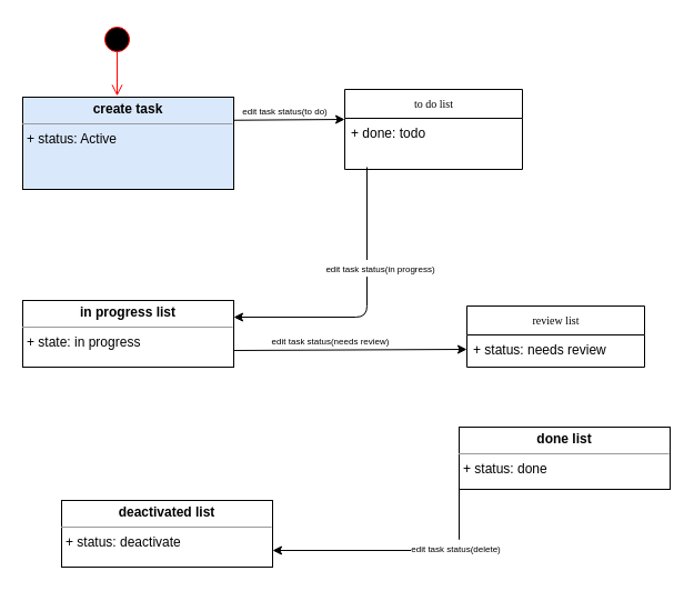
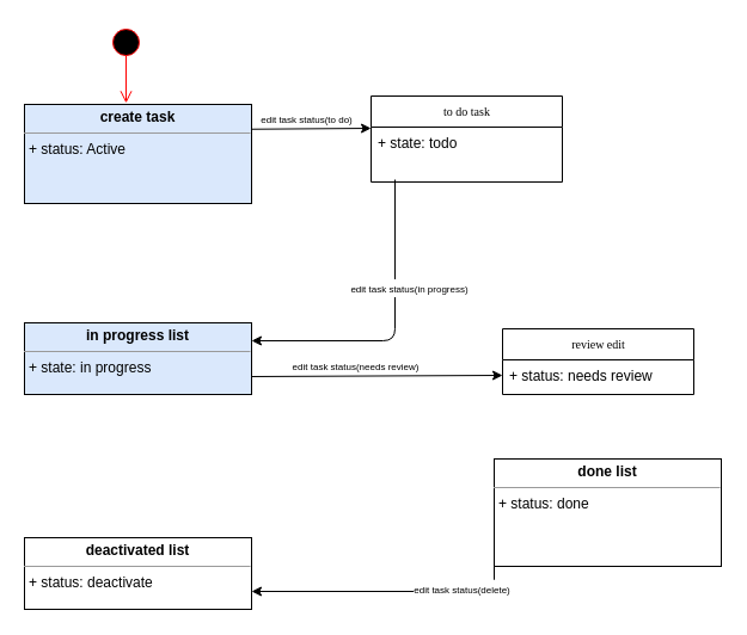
- <mxCell id="2" value="to do list" style="swimlane;html=1;fontStyle=0;childLayout=stackLayout;horizontal=1;startSize=26;fillColor=none;horizontalStack=0;resizeParent=1;resizeLast=0;collapsible=1;marginBottom=0;swimlaneFillColor=#ffffff;rounded=0;shadow=0;comic=0;labelBackgroundColor=none;strokeColor=#000000;strokeWidth=1;fontFamily=Verdana;fontSize=10;fontColor=#000000;align=center;" parent="1" vertex="1"><mxGeometry x="310" y="80" width="160" height="72" as="geometry" /></mxCell>
+ <mxCell id="2" value="to do task" style="swimlane;html=1;fontStyle=0;childLayout=stackLayout;horizontal=1;startSize=26;fillColor=none;horizontalStack=0;resizeParent=1;resizeLast=0;collapsible=1;marginBottom=0;swimlaneFillColor=#ffffff;rounded=0;shadow=0;comic=0;labelBackgroundColor=none;strokeColor=#000000;strokeWidth=1;fontFamily=Verdana;fontSize=10;fontColor=#000000;align=center;" parent="1" vertex="1"><mxGeometry x="310" y="80" width="160" height="72" as="geometry" /></mxCell>
- <mxCell id="3" value="+ done: todo" style="text;html=1;strokeColor=none;fillColor=none;align=left;verticalAlign=top;spacingLeft=4;spacingRight=4;whiteSpace=wrap;overflow=hidden;rotatable=0;points=[[0,0.5],[1,0.5]];portConstraint=eastwest;" parent="2" vertex="1"><mxGeometry y="26" width="160" height="26" as="geometry" /></mxCell>
+ <mxCell id="3" value="+ state: todo" style="text;html=1;strokeColor=none;fillColor=none;align=left;verticalAlign=top;spacingLeft=4;spacingRight=4;whiteSpace=wrap;overflow=hidden;rotatable=0;points=[[0,0.5],[1,0.5]];portConstraint=eastwest;" parent="2" vertex="1"><mxGeometry y="26" width="160" height="26" as="geometry" /></mxCell>
- <mxCell id="4" value="review list" style="swimlane;html=1;fontStyle=0;childLayout=stackLayout;horizontal=1;startSize=26;fillColor=none;horizontalStack=0;resizeParent=1;resizeLast=0;collapsible=1;marginBottom=0;swimlaneFillColor=#ffffff;rounded=0;shadow=0;comic=0;labelBackgroundColor=none;strokeColor=#000000;strokeWidth=1;fontFamily=Verdana;fontSize=10;fontColor=#000000;align=center;" parent="1" vertex="1"><mxGeometry x="420" y="275" width="160" height="55" as="geometry" /></mxCell>
+ <mxCell id="4" value="review edit" style="swimlane;html=1;fontStyle=0;childLayout=stackLayout;horizontal=1;startSize=26;fillColor=none;horizontalStack=0;resizeParent=1;resizeLast=0;collapsible=1;marginBottom=0;swimlaneFillColor=#ffffff;rounded=0;shadow=0;comic=0;labelBackgroundColor=none;strokeColor=#000000;strokeWidth=1;fontFamily=Verdana;fontSize=10;fontColor=#000000;align=center;" parent="1" vertex="1"><mxGeometry x="420" y="275" width="160" height="55" as="geometry" /></mxCell>
- <mxCell id="8" value="&lt;p style=&quot;margin: 0px ; margin-top: 4px ; text-align: center&quot;&gt;&lt;b&gt;in progress list&lt;/b&gt;&lt;/p&gt;&lt;hr size=&quot;1&quot;&gt;&lt;p style=&quot;margin: 0px ; margin-left: 4px&quot;&gt;+ state: in progress&lt;br&gt;&lt;/p&gt;&lt;p style=&quot;margin: 0px ; margin-left: 4px&quot;&gt;&lt;br&gt;&lt;/p&gt;" style="verticalAlign=top;align=left;overflow=fill;fontSize=12;fontFamily=Helvetica;html=1;rounded=0;shadow=0;comic=0;labelBackgroundColor=none;strokeColor=#000000;strokeWidth=1;fillColor=#ffffff;" parent="1" vertex="1"><mxGeometry x="20" y="270" width="190" height="60" as="geometry" /></mxCell>
+ <mxCell id="8" value="&lt;p style=&quot;margin: 0px ; margin-top: 4px ; text-align: center&quot;&gt;&lt;b&gt;in progress list&lt;/b&gt;&lt;/p&gt;&lt;hr size=&quot;1&quot;&gt;&lt;p style=&quot;margin: 0px ; margin-left: 4px&quot;&gt;+ state: in progress&lt;br&gt;&lt;/p&gt;&lt;p style=&quot;margin: 0px ; margin-left: 4px&quot;&gt;&lt;br&gt;&lt;/p&gt;" style="verticalAlign=top;align=left;overflow=fill;fontSize=12;fontFamily=Helvetica;html=1;rounded=0;shadow=0;comic=0;labelBackgroundColor=none;strokeColor=#000000;strokeWidth=1;fillColor=#dae8fc;" parent="1" vertex="1"><mxGeometry x="20" y="270" width="190" height="60" as="geometry" /></mxCell>
- <mxCell id="6" value="&lt;p style=&quot;margin: 0px ; margin-top: 4px ; text-align: center&quot;&gt;&lt;b&gt;done list&lt;/b&gt;&lt;/p&gt;&lt;hr size=&quot;1&quot;&gt;&lt;p style=&quot;margin: 0px ; margin-left: 4px&quot;&gt;+ status: done&lt;br&gt;&lt;/p&gt;" style="verticalAlign=top;align=left;overflow=fill;fontSize=12;fontFamily=Helvetica;html=1;rounded=0;shadow=0;comic=0;labelBackgroundColor=none;strokeColor=#000000;strokeWidth=1;fillColor=#ffffff;" parent="1" vertex="1"><mxGeometry x="413" y="384" width="190" height="56" as="geometry" /></mxCell>
+ <mxCell id="6" value="&lt;p style=&quot;margin: 0px ; margin-top: 4px ; text-align: center&quot;&gt;&lt;b&gt;done list&lt;/b&gt;&lt;/p&gt;&lt;hr size=&quot;1&quot;&gt;&lt;p style=&quot;margin: 0px ; margin-left: 4px&quot;&gt;+ status: done&lt;br&gt;&lt;/p&gt;" style="verticalAlign=top;align=left;overflow=fill;fontSize=12;fontFamily=Helvetica;html=1;rounded=0;shadow=0;comic=0;labelBackgroundColor=none;strokeColor=#000000;strokeWidth=1;fillColor=#ffffff;" parent="1" vertex="1"><mxGeometry x="413" y="384" width="190" height="90" as="geometry" /></mxCell>
- <mxCell id="9" value="&lt;p style=&quot;margin: 0px ; margin-top: 4px ; text-align: center&quot;&gt;&lt;b&gt;deactivated list&lt;/b&gt;&lt;/p&gt;&lt;hr size=&quot;1&quot;&gt;&lt;p style=&quot;margin: 0px ; margin-left: 4px&quot;&gt;+ status: deactivate&lt;br&gt;&lt;/p&gt;" style="verticalAlign=top;align=left;overflow=fill;fontSize=12;fontFamily=Helvetica;html=1;rounded=0;shadow=0;comic=0;labelBackgroundColor=none;strokeColor=#000000;strokeWidth=1;fillColor=#ffffff;" parent="1" vertex="1"><mxGeometry x="55" y="450" width="190" height="60" as="geometry" /></mxCell>
+ <mxCell id="9" value="&lt;p style=&quot;margin: 0px ; margin-top: 4px ; text-align: center&quot;&gt;&lt;b&gt;deactivated list&lt;/b&gt;&lt;/p&gt;&lt;hr size=&quot;1&quot;&gt;&lt;p style=&quot;margin: 0px ; margin-left: 4px&quot;&gt;+ status: deactivate&lt;br&gt;&lt;/p&gt;" style="verticalAlign=top;align=left;overflow=fill;fontSize=12;fontFamily=Helvetica;html=1;rounded=0;shadow=0;comic=0;labelBackgroundColor=none;strokeColor=#000000;strokeWidth=1;fillColor=#ffffff;" parent="1" vertex="1"><mxGeometry x="20" y="450" width="190" height="60" as="geometry" /></mxCell>
